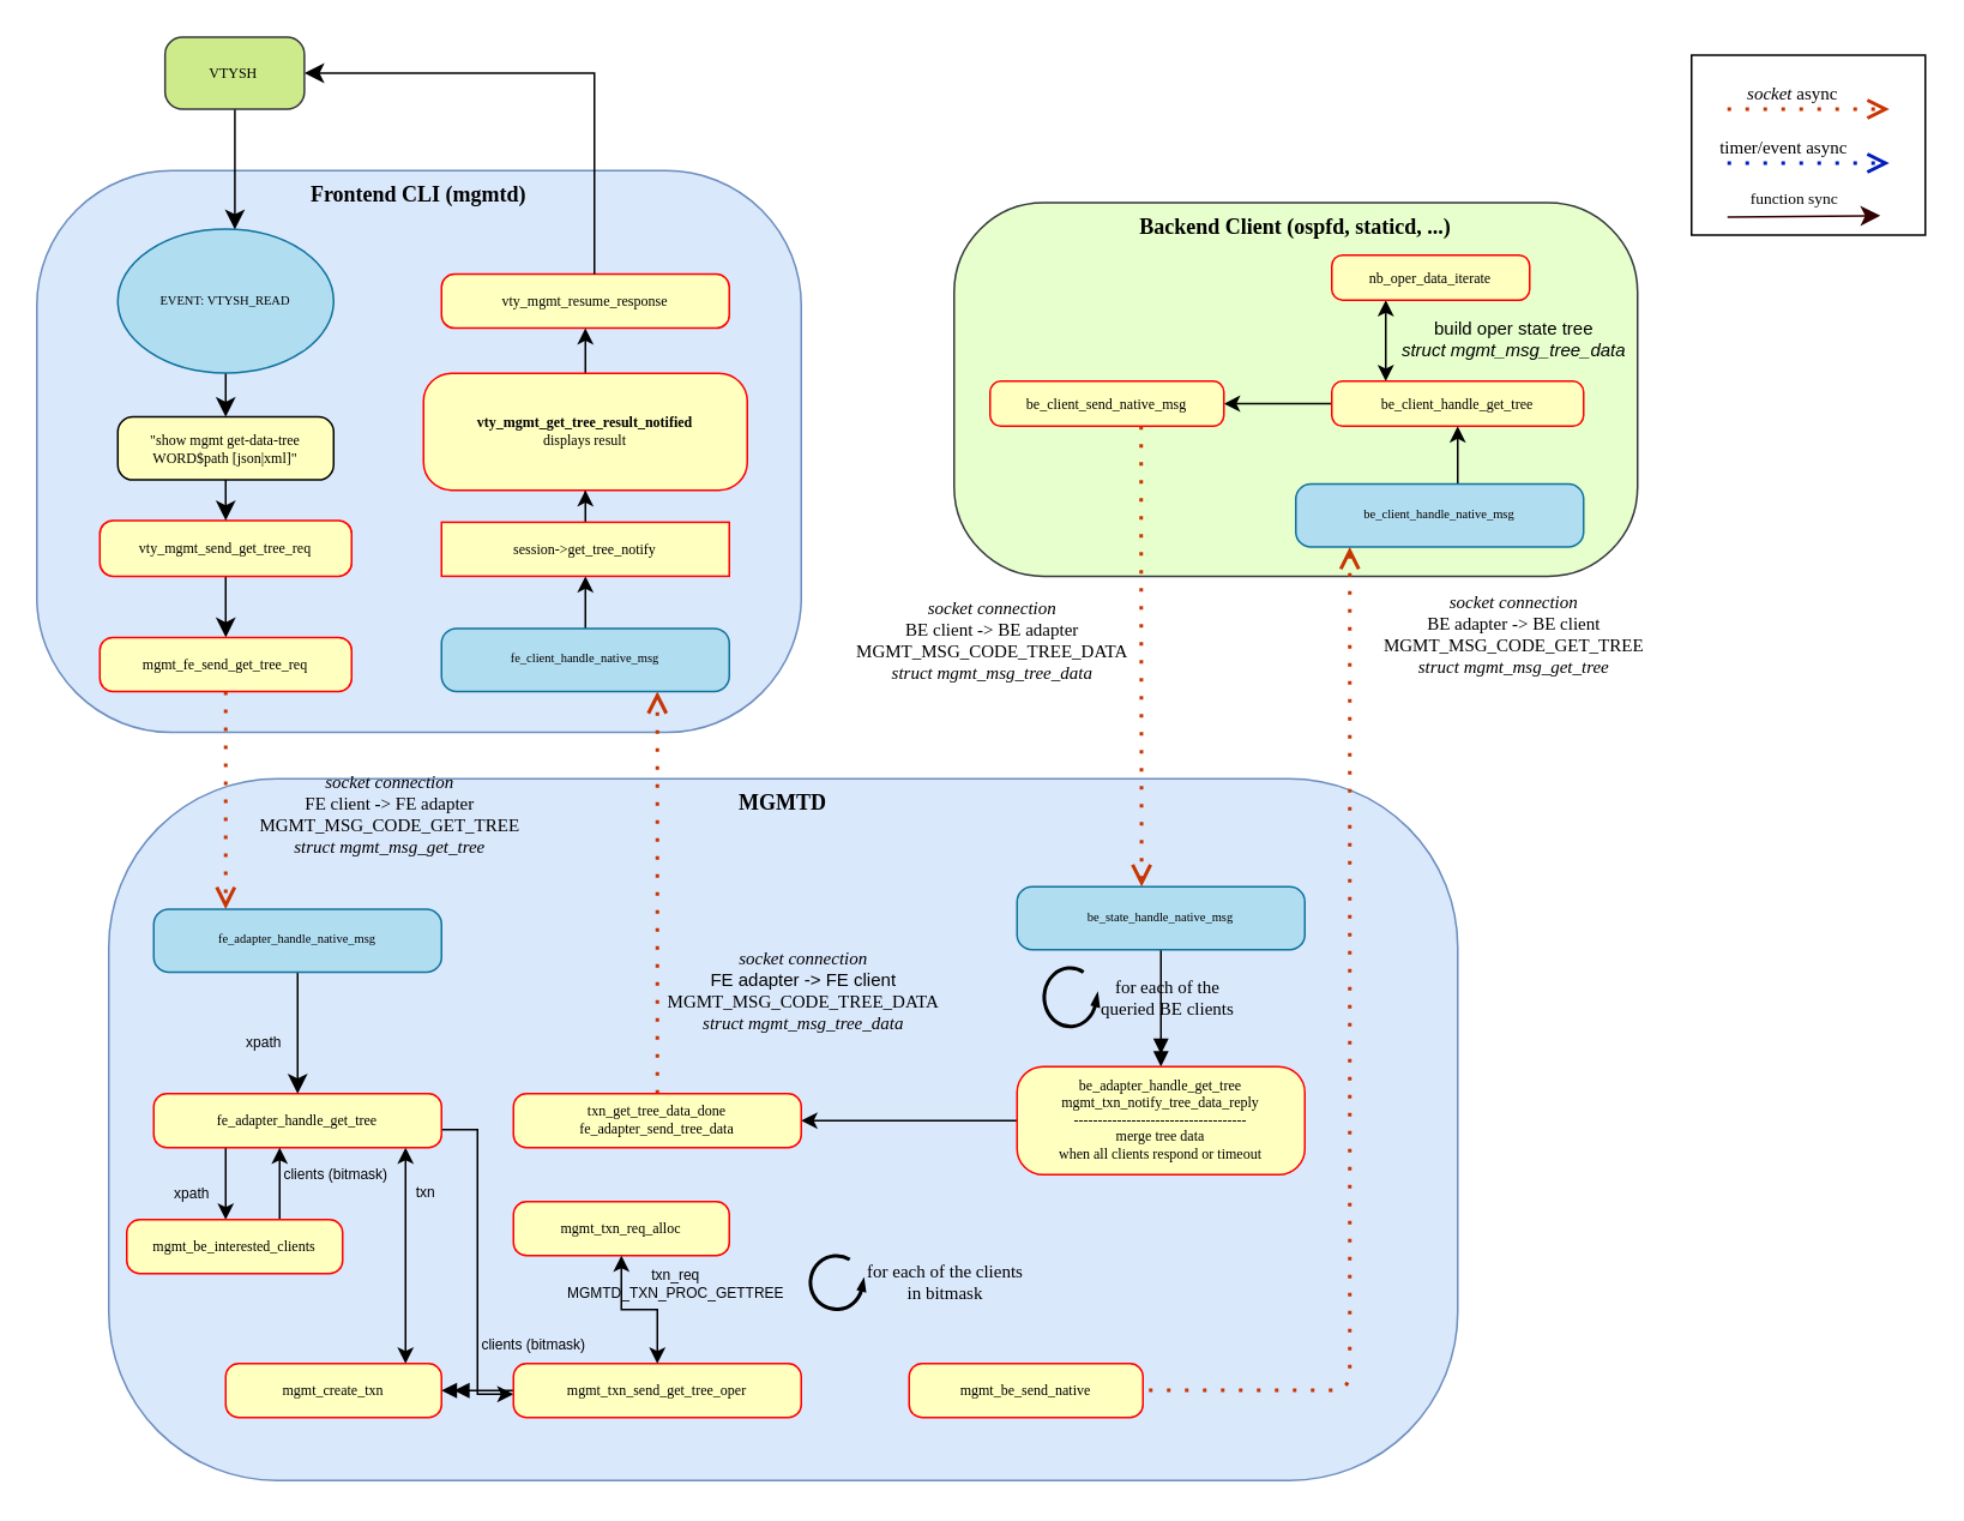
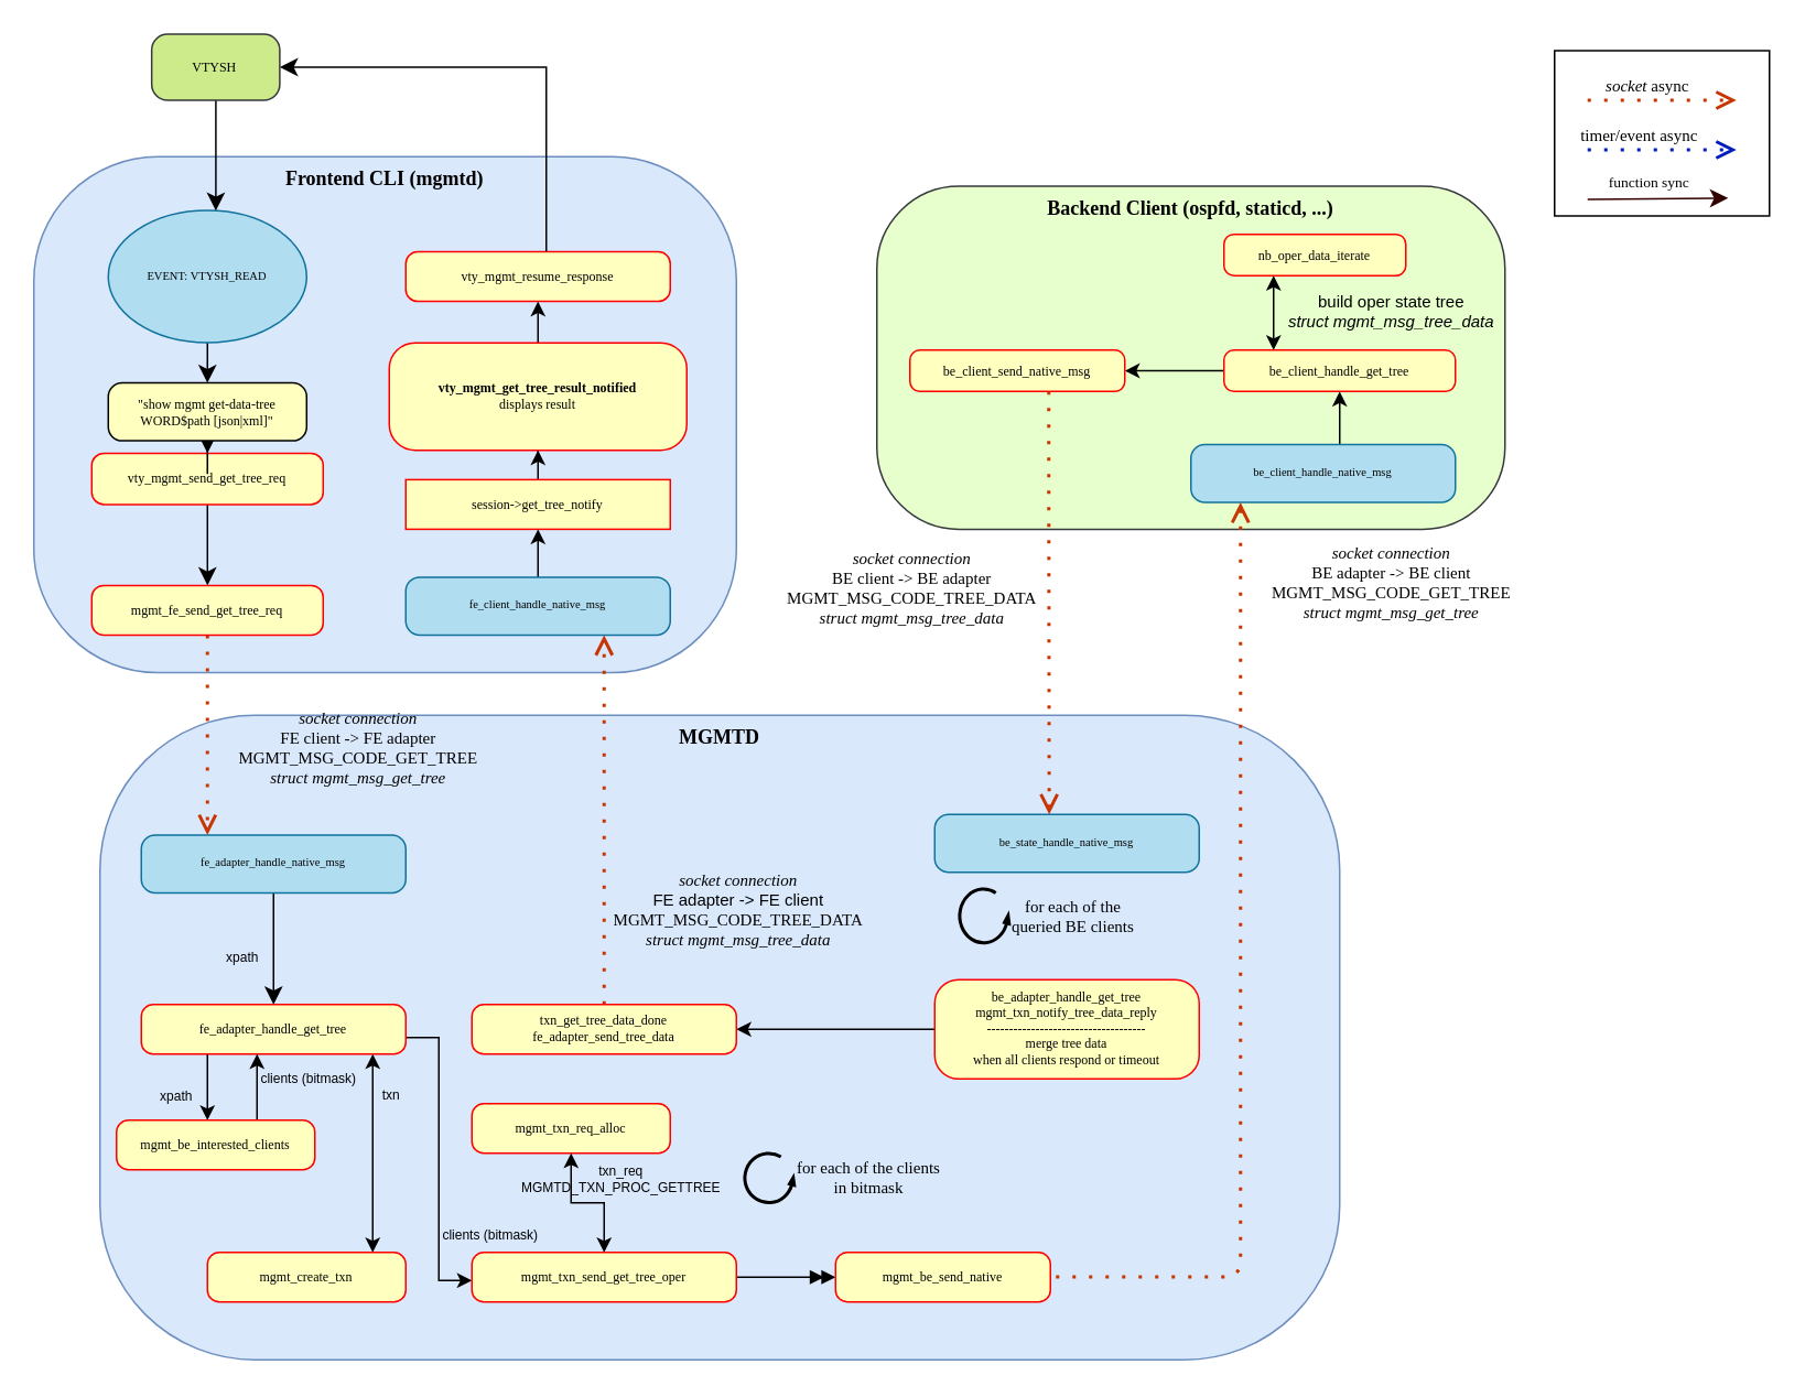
- <mxCell id="29" value="vty_mgmt_send_get_tree_req" style="rounded=1;whiteSpace=wrap;html=1;arcSize=24;fillColor=#ffffc0;strokeColor=#ff0000;shadow=0;comic=0;labelBackgroundColor=none;fontFamily=Verdana;fontSize=8;fontColor=#000000;align=center;" parent="1" vertex="1"><mxGeometry x="55.02" y="288.59" width="140" height="31" as="geometry" /></mxCell>
+ <mxCell id="29" value="vty_mgmt_send_get_tree_req" style="rounded=1;whiteSpace=wrap;html=1;arcSize=24;fillColor=#ffffc0;strokeColor=#ff0000;shadow=0;comic=0;labelBackgroundColor=none;fontFamily=Verdana;fontSize=8;fontColor=#000000;align=center;" parent="1" vertex="1"><mxGeometry x="55.02" y="273.59" width="140" height="31" as="geometry" /></mxCell>
- <mxCell id="11" style="edgeStyle=orthogonalEdgeStyle;rounded=0;orthogonalLoop=1;jettySize=auto;html=1;fontFamily=Helvetica;fontSize=8;fontColor=default;endArrow=doubleBlock;endFill=1;" edge="1" parent="1" source="49" target="13"><mxGeometry relative="1" as="geometry"><mxPoint x="545.037" y="603.17" as="sourcePoint" /></mxGeometry></mxCell>
- <mxCell id="14" style="edgeStyle=orthogonalEdgeStyle;rounded=0;orthogonalLoop=1;jettySize=auto;html=1;fontFamily=Helvetica;fontSize=8;fontColor=default;endArrow=doubleBlock;endFill=1;" edge="1" parent="1" source="15" target="43"><mxGeometry relative="1" as="geometry" /></mxCell>
+ <mxCell id="14" style="edgeStyle=orthogonalEdgeStyle;rounded=0;orthogonalLoop=1;jettySize=auto;html=1;fontFamily=Helvetica;fontSize=8;fontColor=default;endArrow=doubleBlock;endFill=1;" edge="1" parent="1" source="15" target="16"><mxGeometry relative="1" as="geometry" /></mxCell>
